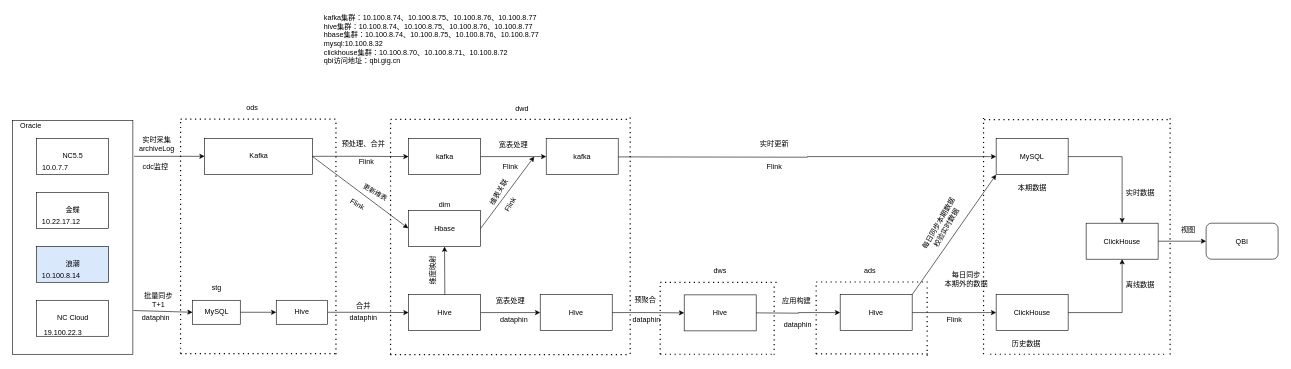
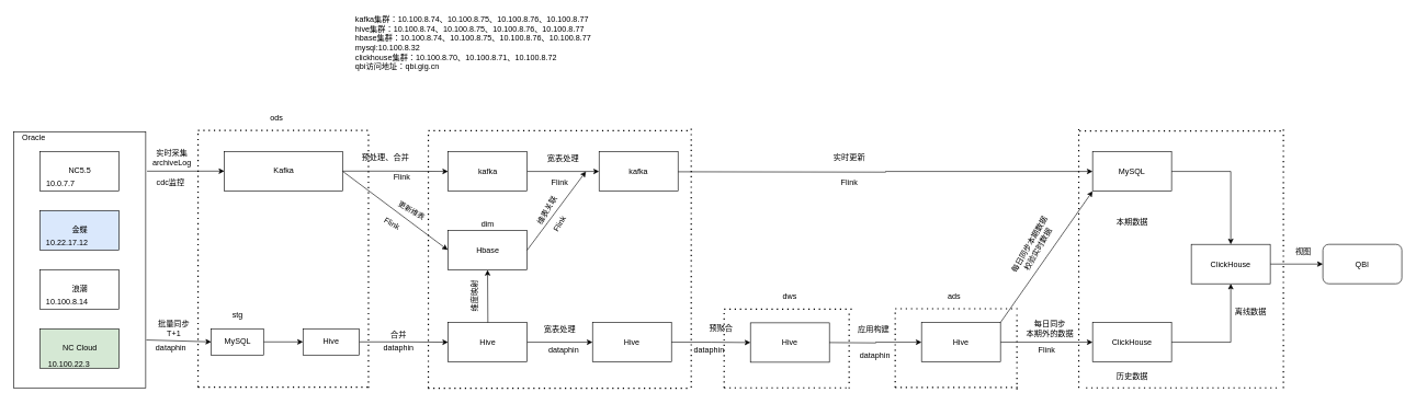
- <mxCell id="31" value="dwd" style="text;html=1;strokeColor=none;fillColor=none;align=center;verticalAlign=middle;whiteSpace=wrap;rounded=0;textDirection=ltr;" parent="1" vertex="1"><mxGeometry x="850" y="170.5" width="40" height="20" as="geometry" /></mxCell>
- <mxCell id="55" value="预处理、合并" style="text;html=1;align=center;verticalAlign=middle;resizable=0;points=[];autosize=1;textDirection=ltr;" parent="1" vertex="1"><mxGeometry x="560" y="230" width="90" height="20" as="geometry" /></mxCell>
+ <mxCell id="55" value="预处理、合并" style="text;html=1;align=center;verticalAlign=middle;resizable=0;points=[];autosize=1;textDirection=ltr;" parent="1" vertex="1"><mxGeometry x="540" y="230" width="90" height="20" as="geometry" /></mxCell>
- <mxCell id="87" value="本期数据" style="text;html=1;align=center;verticalAlign=middle;resizable=0;points=[];autosize=1;textDirection=ltr;" vertex="1" parent="1"><mxGeometry x="1690" y="301.5" width="60" height="20" as="geometry" /></mxCell>
+ <mxCell id="87" value="本期数据" style="text;html=1;align=center;verticalAlign=middle;resizable=0;points=[];autosize=1;textDirection=ltr;" vertex="1" parent="1"><mxGeometry x="1690" y="326.5" width="60" height="20" as="geometry" /></mxCell>
- <mxCell id="95" value="实时数据" style="text;html=1;align=center;verticalAlign=middle;resizable=0;points=[];autosize=1;textDirection=ltr;" vertex="1" parent="1"><mxGeometry x="1870" y="310.5" width="60" height="20" as="geometry" /></mxCell>
- <mxCell id="4" value="金蝶" style="rounded=0;whiteSpace=wrap;html=1;textDirection=ltr;" parent="1" vertex="1"><mxGeometry x="60.5" y="320" width="120" height="60" as="geometry" /></mxCell>
+ <mxCell id="4" value="金蝶" style="rounded=0;whiteSpace=wrap;html=1;textDirection=ltr;fillColor=#dae8fc;" parent="1" vertex="1"><mxGeometry x="60.5" y="320" width="120" height="60" as="geometry" /></mxCell>
- <mxCell id="5" value="浪潮" style="rounded=0;whiteSpace=wrap;html=1;textDirection=ltr;fillColor=#dae8fc;" parent="1" vertex="1"><mxGeometry x="60.5" y="410" width="120" height="60" as="geometry" /></mxCell>
+ <mxCell id="5" value="浪潮" style="rounded=0;whiteSpace=wrap;html=1;textDirection=ltr;" parent="1" vertex="1"><mxGeometry x="60.5" y="410" width="120" height="60" as="geometry" /></mxCell>
- <mxCell id="89" value="每日同步&lt;br&gt;本期外的数据" style="text;html=1;align=center;verticalAlign=middle;resizable=0;points=[];autosize=1;textDirection=ltr;" vertex="1" parent="1"><mxGeometry x="1565" y="450" width="90" height="30" as="geometry" /></mxCell>
+ <mxCell id="89" value="每日同步&lt;br&gt;本期外的数据" style="text;html=1;align=center;verticalAlign=middle;resizable=0;points=[];autosize=1;textDirection=ltr;" vertex="1" parent="1"><mxGeometry x="1550" y="485" width="90" height="30" as="geometry" /></mxCell>
- <mxCell id="73" value="预聚合" style="text;html=1;align=center;verticalAlign=middle;resizable=0;points=[];autosize=1;textDirection=ltr;" vertex="1" parent="1"><mxGeometry x="1050" y="490" width="50" height="20" as="geometry" /></mxCell>
+ <mxCell id="73" value="预聚合" style="text;html=1;align=center;verticalAlign=middle;resizable=0;points=[];autosize=1;textDirection=ltr;" vertex="1" parent="1"><mxGeometry x="1070" y="490" width="50" height="20" as="geometry" /></mxCell>
- <mxCell id="6" value="NC Cloud" style="rounded=0;whiteSpace=wrap;html=1;textDirection=ltr;" parent="1" vertex="1"><mxGeometry x="60.5" y="500" width="120" height="60" as="geometry" /></mxCell>
+ <mxCell id="6" value="NC Cloud" style="rounded=0;whiteSpace=wrap;html=1;textDirection=ltr;fillColor=#d5e8d4;" parent="1" vertex="1"><mxGeometry x="60.5" y="500" width="120" height="60" as="geometry" /></mxCell>
- <mxCell id="60" value="19.100.22.3" style="text;whiteSpace=wrap;html=1;" vertex="1" parent="1"><mxGeometry x="70.5" y="540" width="90" height="30" as="geometry" /></mxCell>
+ <mxCell id="60" value="10.100.22.3" style="text;whiteSpace=wrap;html=1;" vertex="1" parent="1"><mxGeometry x="70.5" y="540" width="90" height="30" as="geometry" /></mxCell>
- <mxCell id="88" value="历史数据" style="text;html=1;align=center;verticalAlign=middle;resizable=0;points=[];autosize=1;textDirection=ltr;" vertex="1" parent="1"><mxGeometry x="1680" y="561.5" width="60" height="20" as="geometry" /></mxCell>
+ <mxCell id="88" value="历史数据" style="text;html=1;align=center;verticalAlign=middle;resizable=0;points=[];autosize=1;textDirection=ltr;" vertex="1" parent="1"><mxGeometry x="1690" y="561.5" width="60" height="20" as="geometry" /></mxCell>
